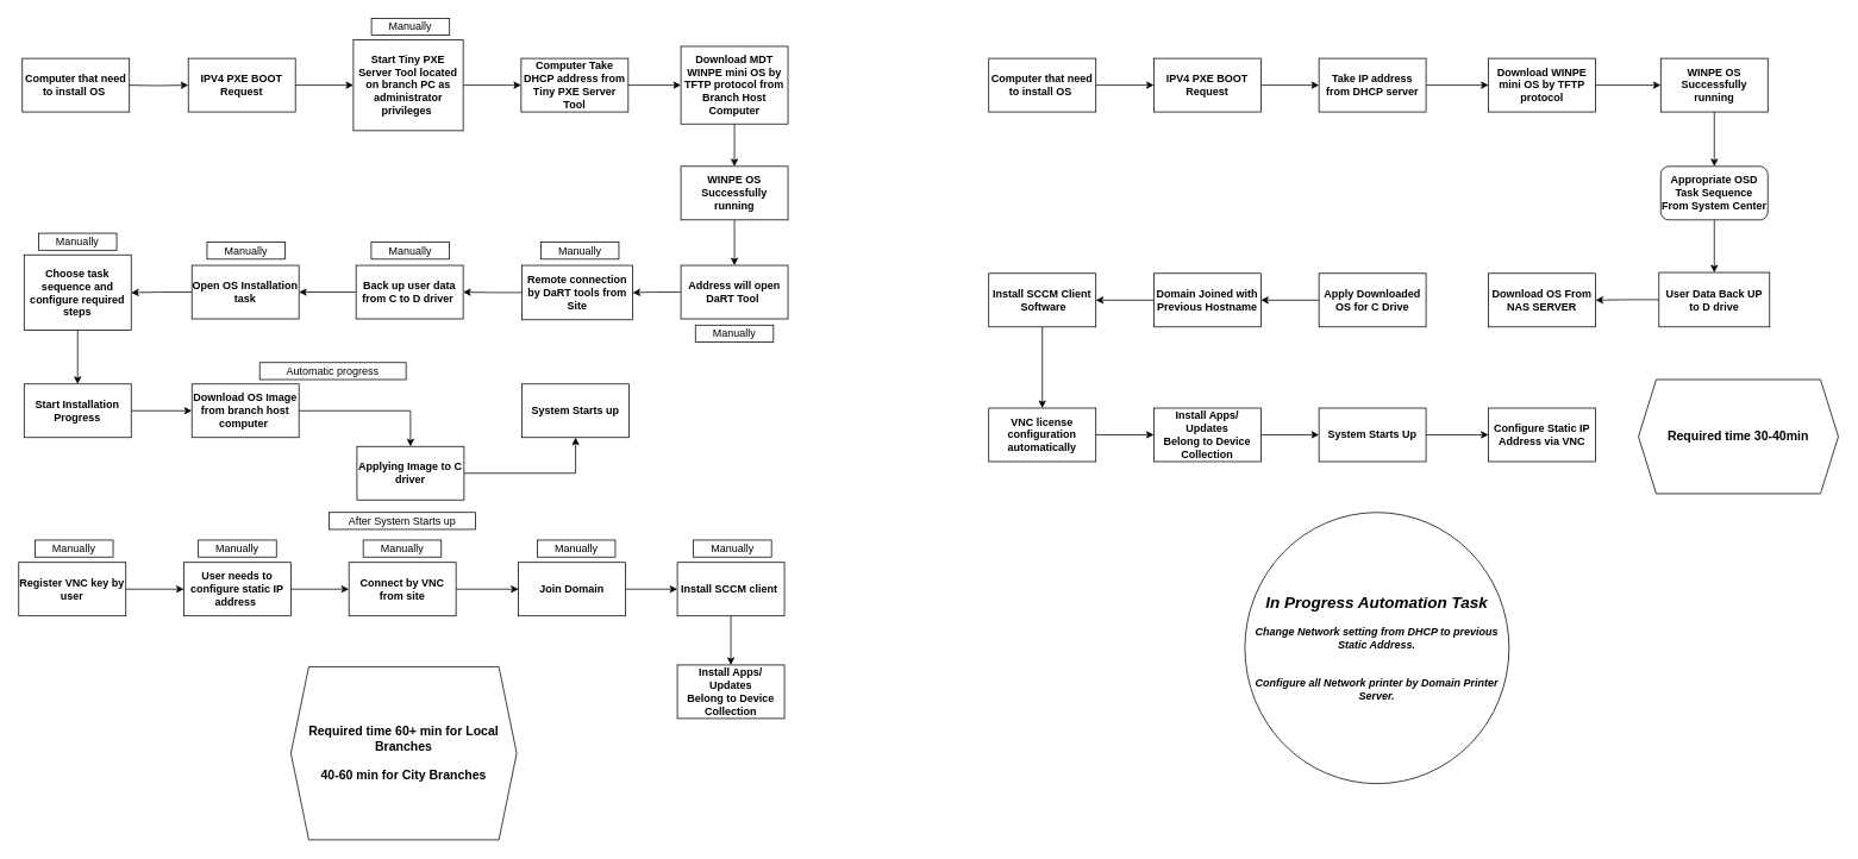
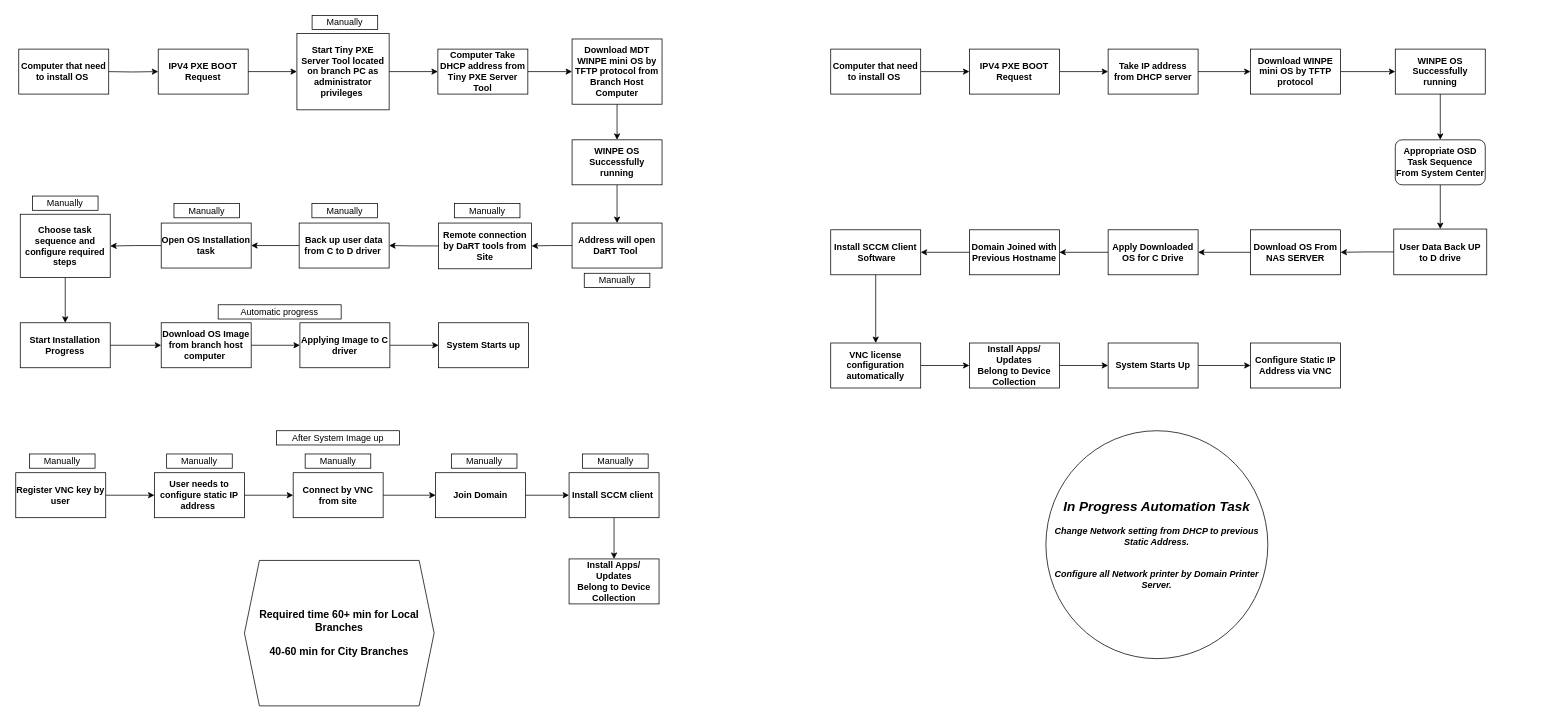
+ <mxCell id="43" value="" style="edgeStyle=orthogonalEdgeStyle;rounded=0;orthogonalLoop=1;jettySize=auto;html=1;" edge="1" parent="1" source="44" target="55"><mxGeometry relative="1" as="geometry" /></mxCell>
- <mxCell id="86" value="&lt;b style=&quot;font-size: 14px;&quot;&gt;Required time 30-40min&lt;br style=&quot;font-size: 14px;&quot;&gt;&lt;/b&gt;" style="shape=hexagon;perimeter=hexagonPerimeter2;whiteSpace=wrap;html=1;fixedSize=1;fontSize=14;" vertex="1" parent="1"><mxGeometry x="1835" y="425" width="224" height="128" as="geometry" /></mxCell>
- <mxCell id="17" value="Applying Image to C driver" style="whiteSpace=wrap;html=1;rounded=0;fontStyle=1" vertex="1" parent="1"><mxGeometry x="399" y="500" width="120" height="60" as="geometry" /></mxCell>
+ <mxCell id="17" value="Applying Image to C driver" style="whiteSpace=wrap;html=1;rounded=0;fontStyle=1" vertex="1" parent="1"><mxGeometry x="399" y="430" width="120" height="60" as="geometry" /></mxCell>
- <mxCell id="68" value="After System Starts up" style="rounded=0;whiteSpace=wrap;html=1;" vertex="1" parent="1"><mxGeometry x="367.75" y="574" width="164" height="19" as="geometry" /></mxCell>
+ <mxCell id="68" value="After System Image up" style="rounded=0;whiteSpace=wrap;html=1;" vertex="1" parent="1"><mxGeometry x="367.75" y="574" width="164" height="19" as="geometry" /></mxCell>
